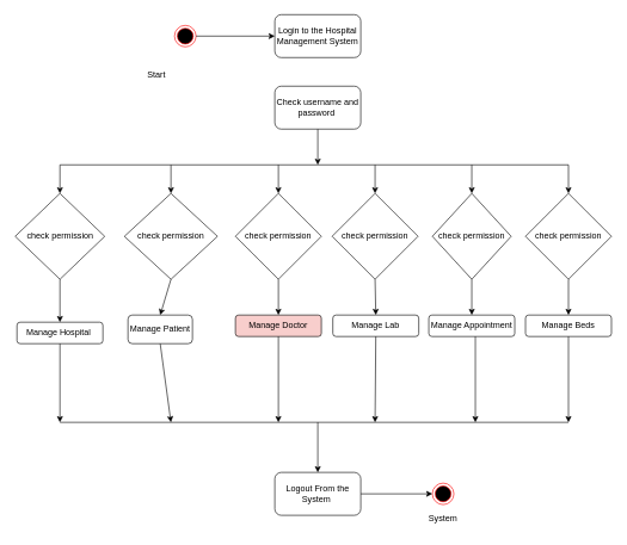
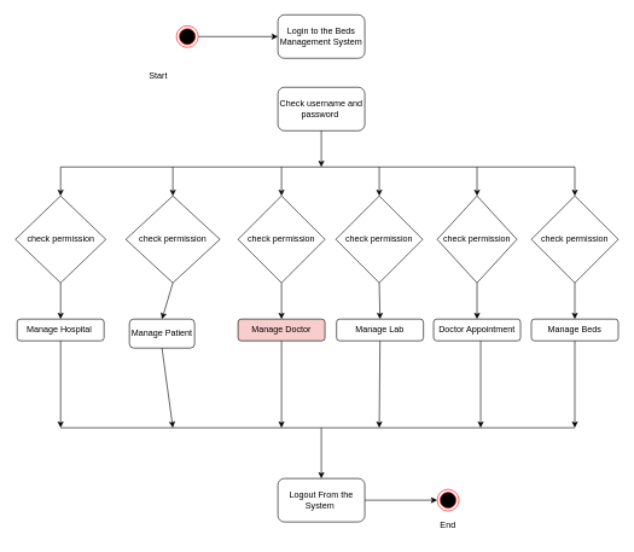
- <mxCell id="4" value="Login to the Hospital Management System" style="rounded=1;whiteSpace=wrap;html=1;" vertex="1" parent="1"><mxGeometry x="383" y="20" width="120" height="60" as="geometry" /></mxCell>
+ <mxCell id="4" value="Login to the Beds Management System" style="rounded=1;whiteSpace=wrap;html=1;" vertex="1" parent="1"><mxGeometry x="383" y="20" width="120" height="60" as="geometry" /></mxCell>
- <mxCell id="12" value="Manage Appointment" style="rounded=1;whiteSpace=wrap;html=1;" vertex="1" parent="1"><mxGeometry x="598" y="440" width="120" height="30" as="geometry" /></mxCell>
+ <mxCell id="12" value="Doctor Appointment" style="rounded=1;whiteSpace=wrap;html=1;" vertex="1" parent="1"><mxGeometry x="598" y="440" width="120" height="30" as="geometry" /></mxCell>
- <mxCell id="16" value="Manage Hospital&amp;nbsp;" style="rounded=1;whiteSpace=wrap;html=1;" vertex="1" parent="1"><mxGeometry x="23" y="450" width="120" height="30" as="geometry" /></mxCell>
+ <mxCell id="16" value="Manage Hospital&amp;nbsp;" style="rounded=1;whiteSpace=wrap;html=1;" vertex="1" parent="1"><mxGeometry x="23" y="440" width="120" height="30" as="geometry" /></mxCell>
- <mxCell id="44" value="System" style="text;html=1;strokeColor=none;fillColor=none;align=center;verticalAlign=middle;whiteSpace=wrap;rounded=0;" vertex="1" parent="1"><mxGeometry x="588" y="710" width="60" height="30" as="geometry" /></mxCell>
+ <mxCell id="44" value="End" style="text;html=1;strokeColor=none;fillColor=none;align=center;verticalAlign=middle;whiteSpace=wrap;rounded=0;" vertex="1" parent="1"><mxGeometry x="588" y="710" width="60" height="30" as="geometry" /></mxCell>
